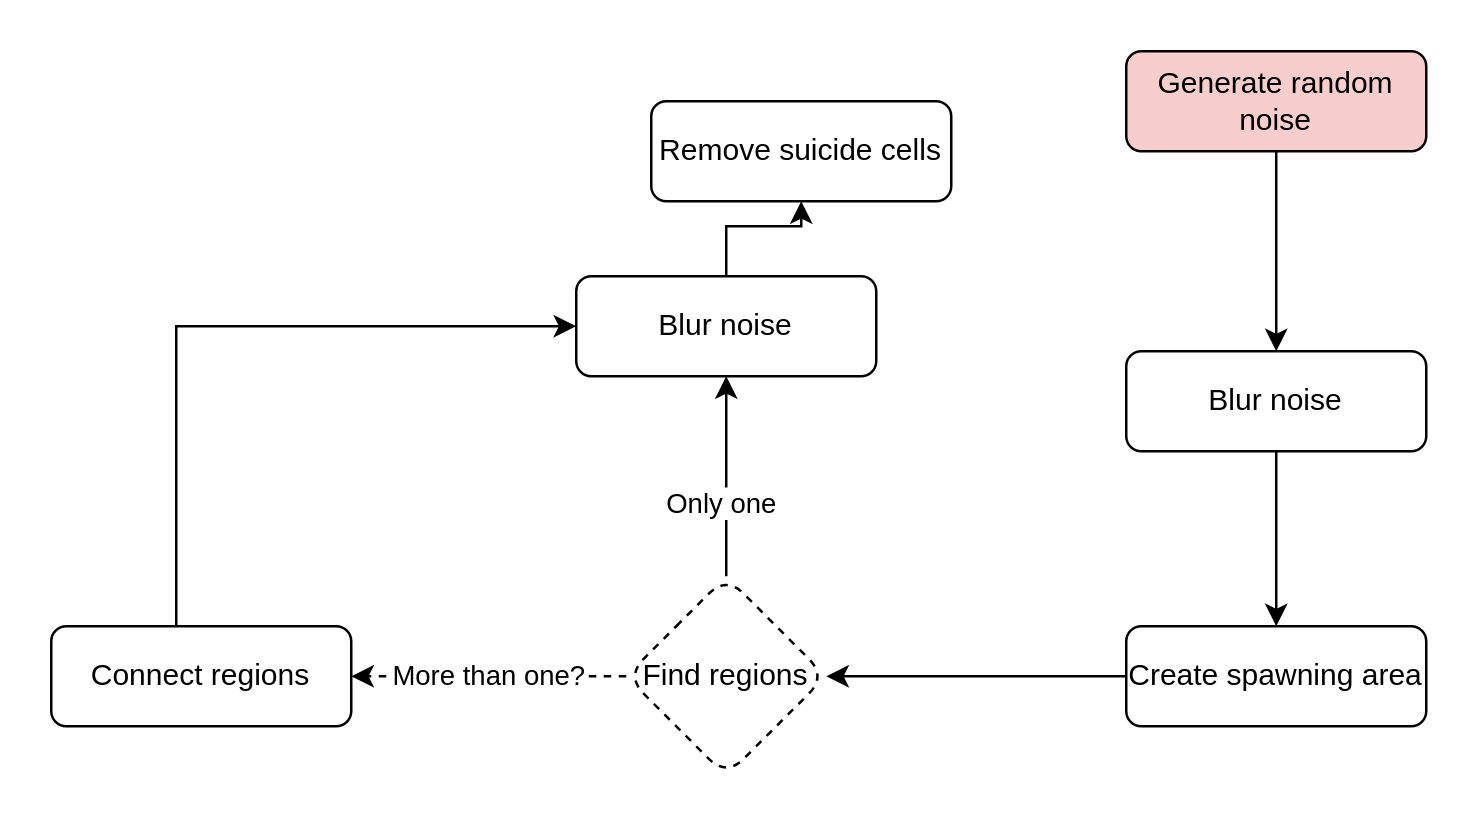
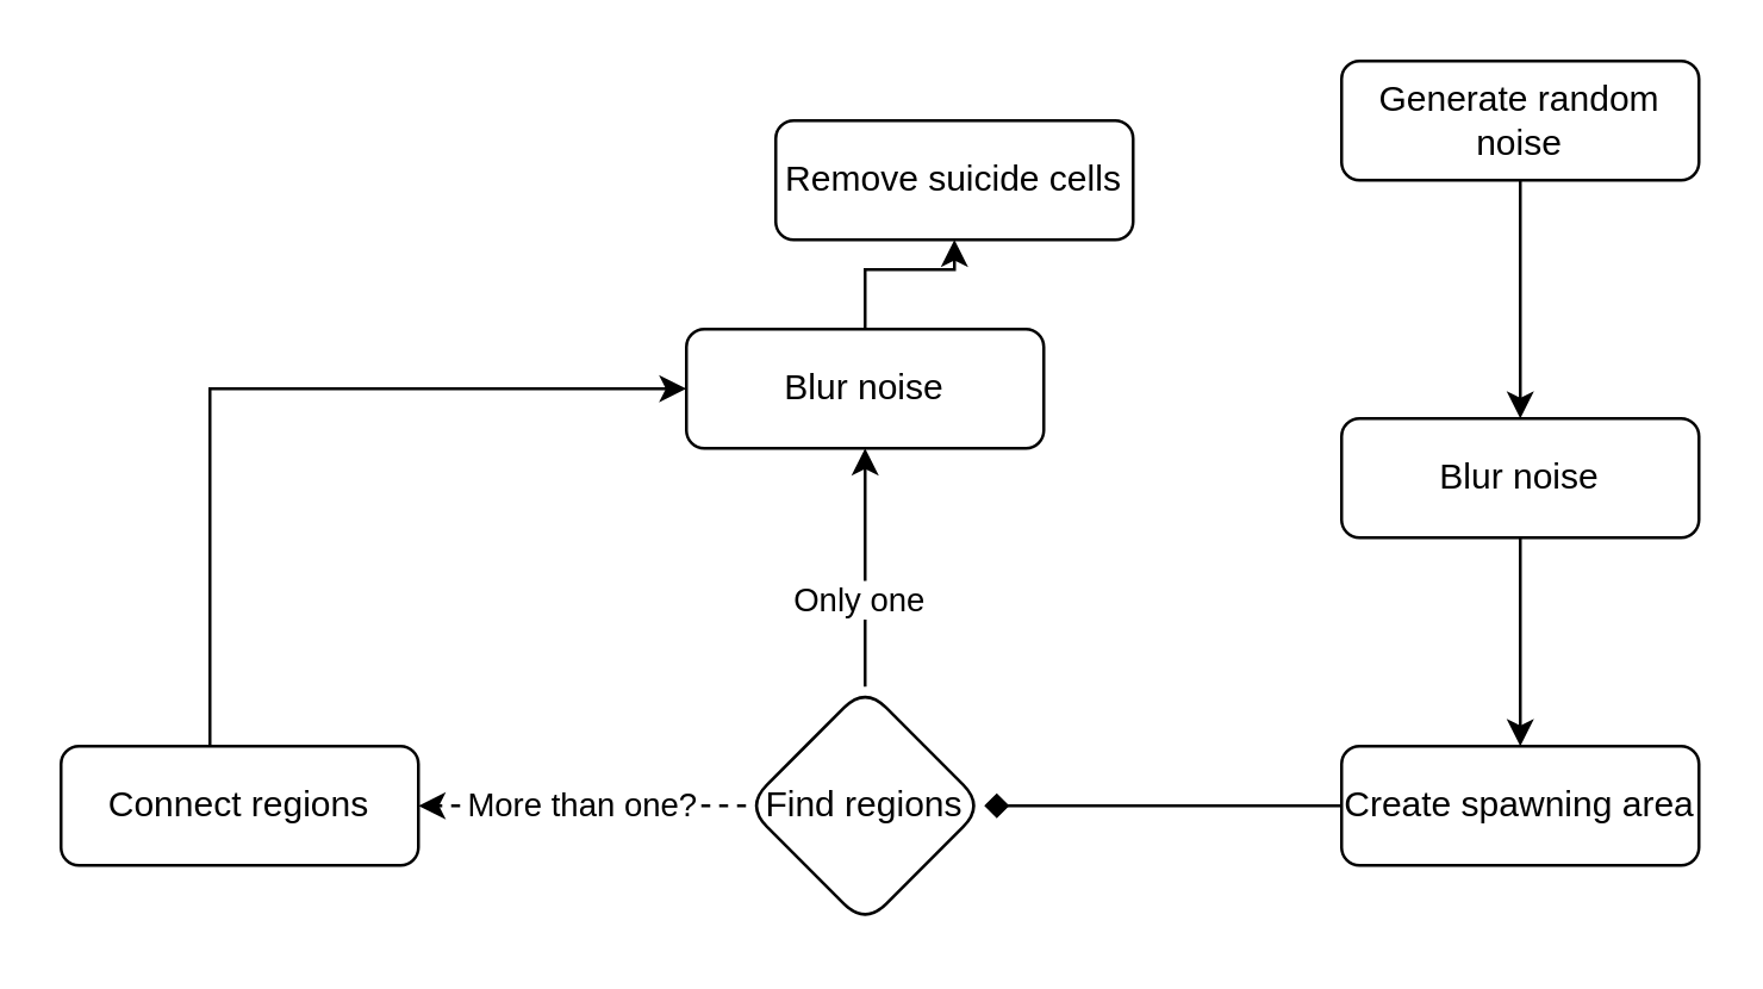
- <mxCell id="3" value="Generate random noise" style="rounded=1;whiteSpace=wrap;html=1;fontSize=12;glass=0;strokeWidth=1;shadow=0;fillColor=#f8cecc;" parent="1" vertex="1"><mxGeometry x="450" y="20" width="120" height="40" as="geometry" /></mxCell>
+ <mxCell id="3" value="Generate random noise" style="rounded=1;whiteSpace=wrap;html=1;fontSize=12;glass=0;strokeWidth=1;shadow=0;" parent="1" vertex="1"><mxGeometry x="450" y="20" width="120" height="40" as="geometry" /></mxCell>
- <mxCell id="9" value="Find regions" style="rhombus;whiteSpace=wrap;html=1;rounded=1;glass=0;strokeWidth=1;shadow=0;dashed=1;" parent="1" vertex="1"><mxGeometry x="250" y="230" width="80" height="80" as="geometry" /></mxCell>
+ <mxCell id="9" value="Find regions" style="rhombus;whiteSpace=wrap;html=1;rounded=1;glass=0;strokeWidth=1;shadow=0;" parent="1" vertex="1"><mxGeometry x="250" y="230" width="80" height="80" as="geometry" /></mxCell>
- <mxCell id="14" style="edgeStyle=orthogonalEdgeStyle;rounded=0;orthogonalLoop=1;jettySize=auto;html=1;" parent="1" source="15" target="9" edge="1"><mxGeometry relative="1" as="geometry" /></mxCell>
+ <mxCell id="14" style="edgeStyle=orthogonalEdgeStyle;rounded=0;orthogonalLoop=1;jettySize=auto;html=1;endArrow=diamond;" parent="1" source="15" target="9" edge="1"><mxGeometry relative="1" as="geometry" /></mxCell>
